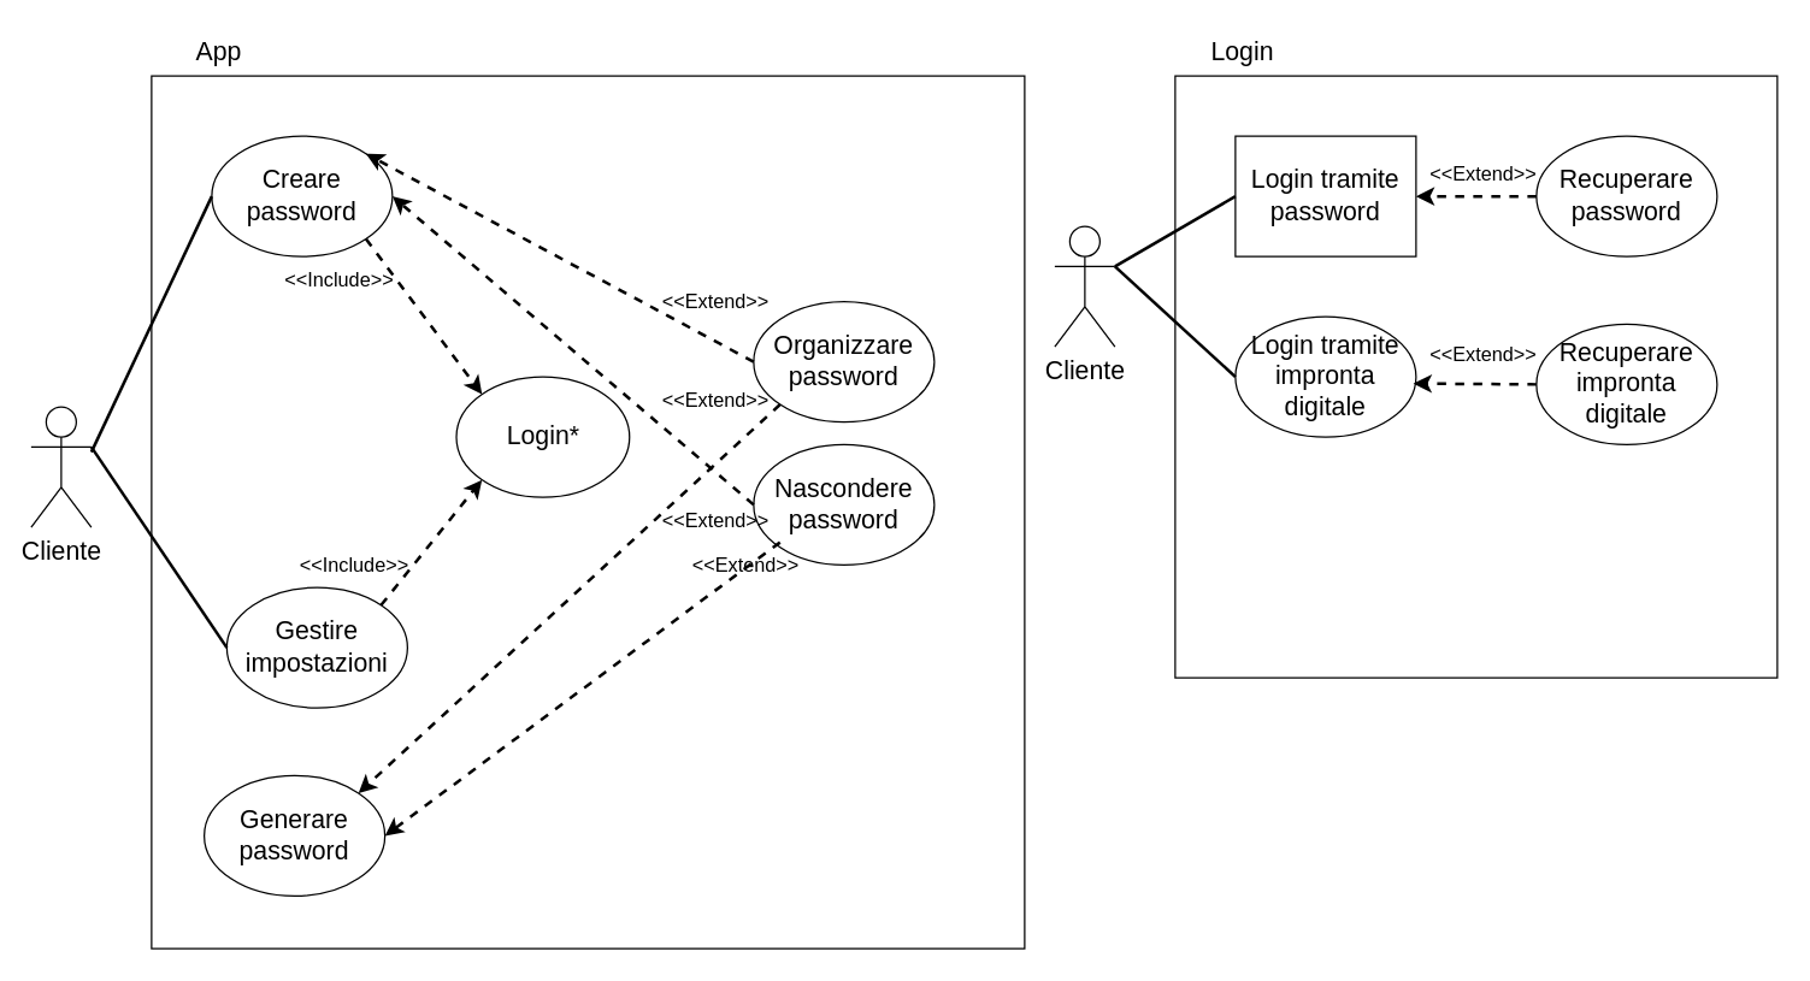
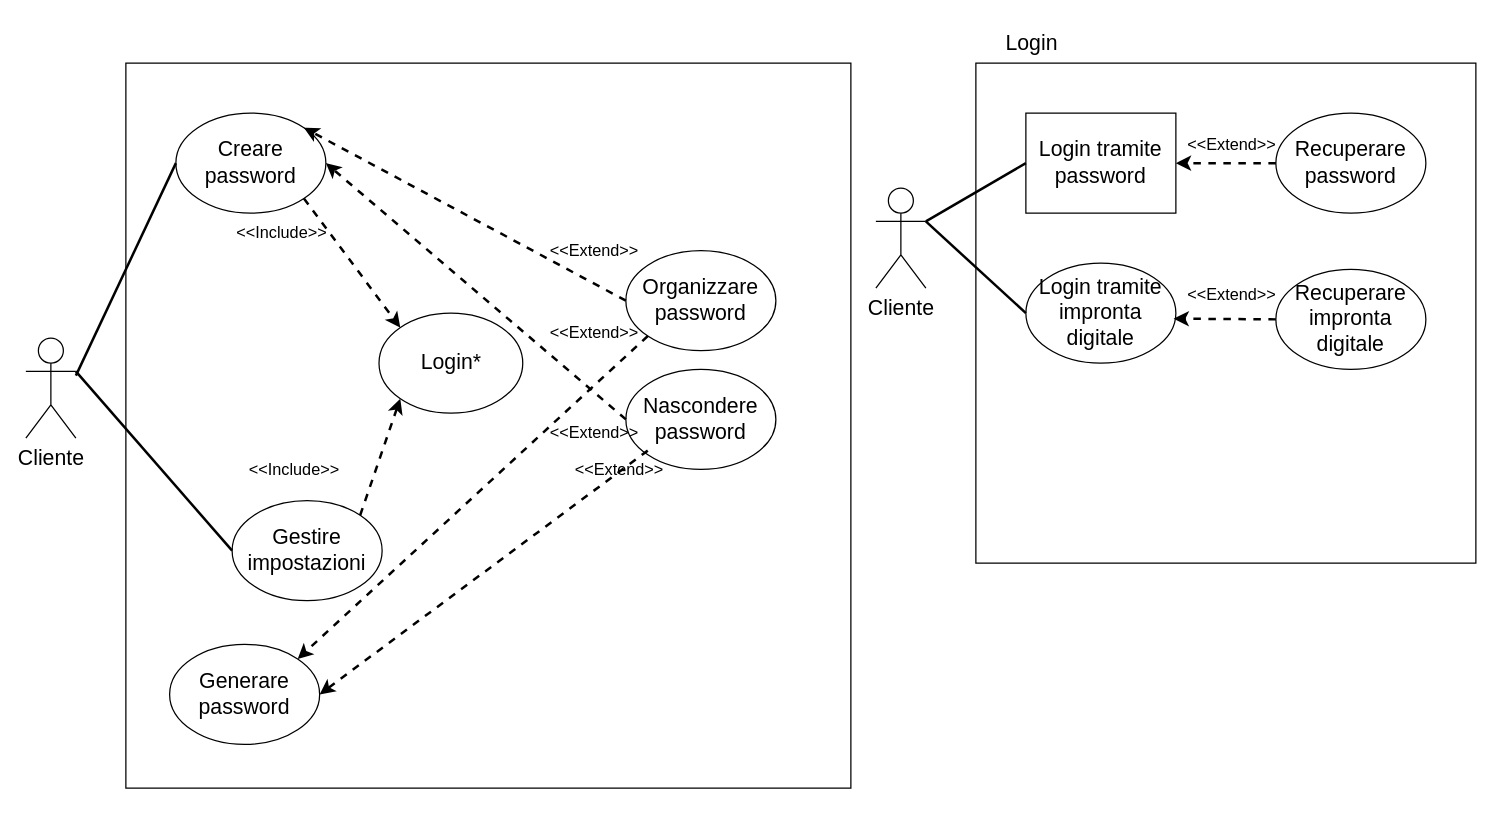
- <mxCell id="8" value="&lt;span style=&quot;font-size: 17px;&quot;&gt;App&lt;/span&gt;" style="text;html=1;whiteSpace=wrap;strokeColor=none;fillColor=none;align=center;verticalAlign=middle;rounded=0;" parent="1" vertex="1"><mxGeometry x="100" y="20" width="90" height="30" as="geometry" /></mxCell>
- <mxCell id="6" value="&lt;font style=&quot;font-size: 17px;&quot;&gt;Gestire impostazioni&lt;/font&gt;" style="ellipse;whiteSpace=wrap;html=1;" parent="1" vertex="1"><mxGeometry x="150" y="390" width="120" height="80" as="geometry" /></mxCell>
+ <mxCell id="6" value="&lt;font style=&quot;font-size: 17px;&quot;&gt;Gestire impostazioni&lt;/font&gt;" style="ellipse;whiteSpace=wrap;html=1;" parent="1" vertex="1"><mxGeometry x="185" y="400" width="120" height="80" as="geometry" /></mxCell>
